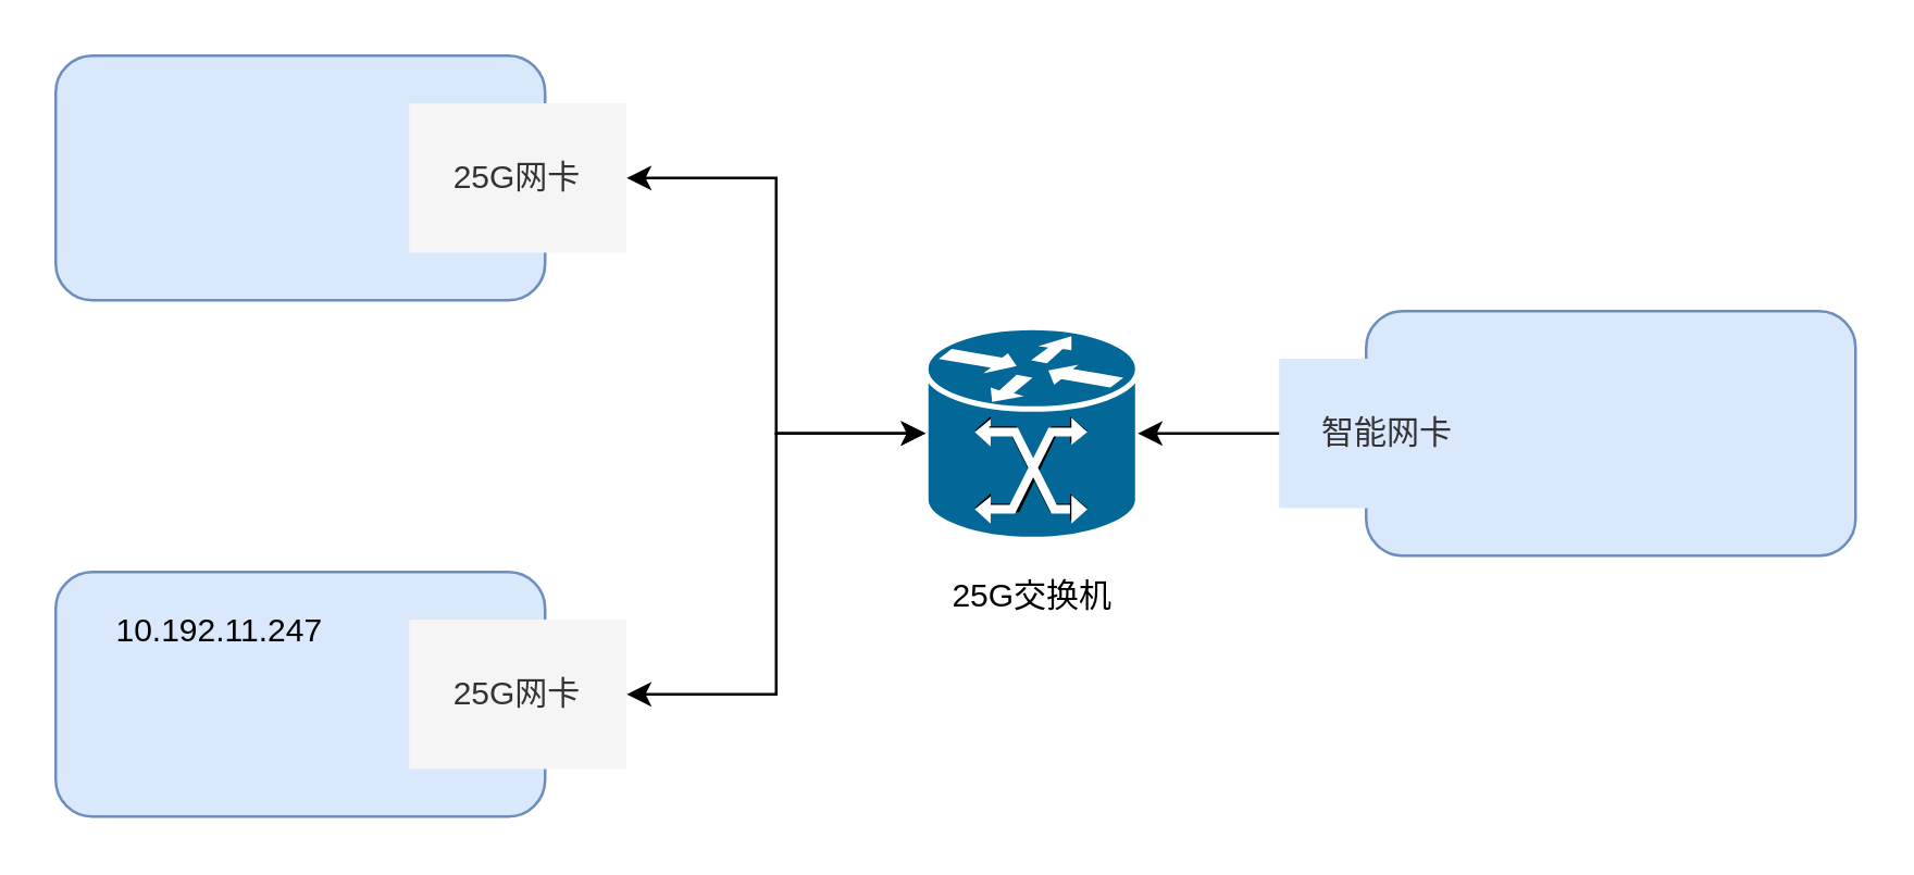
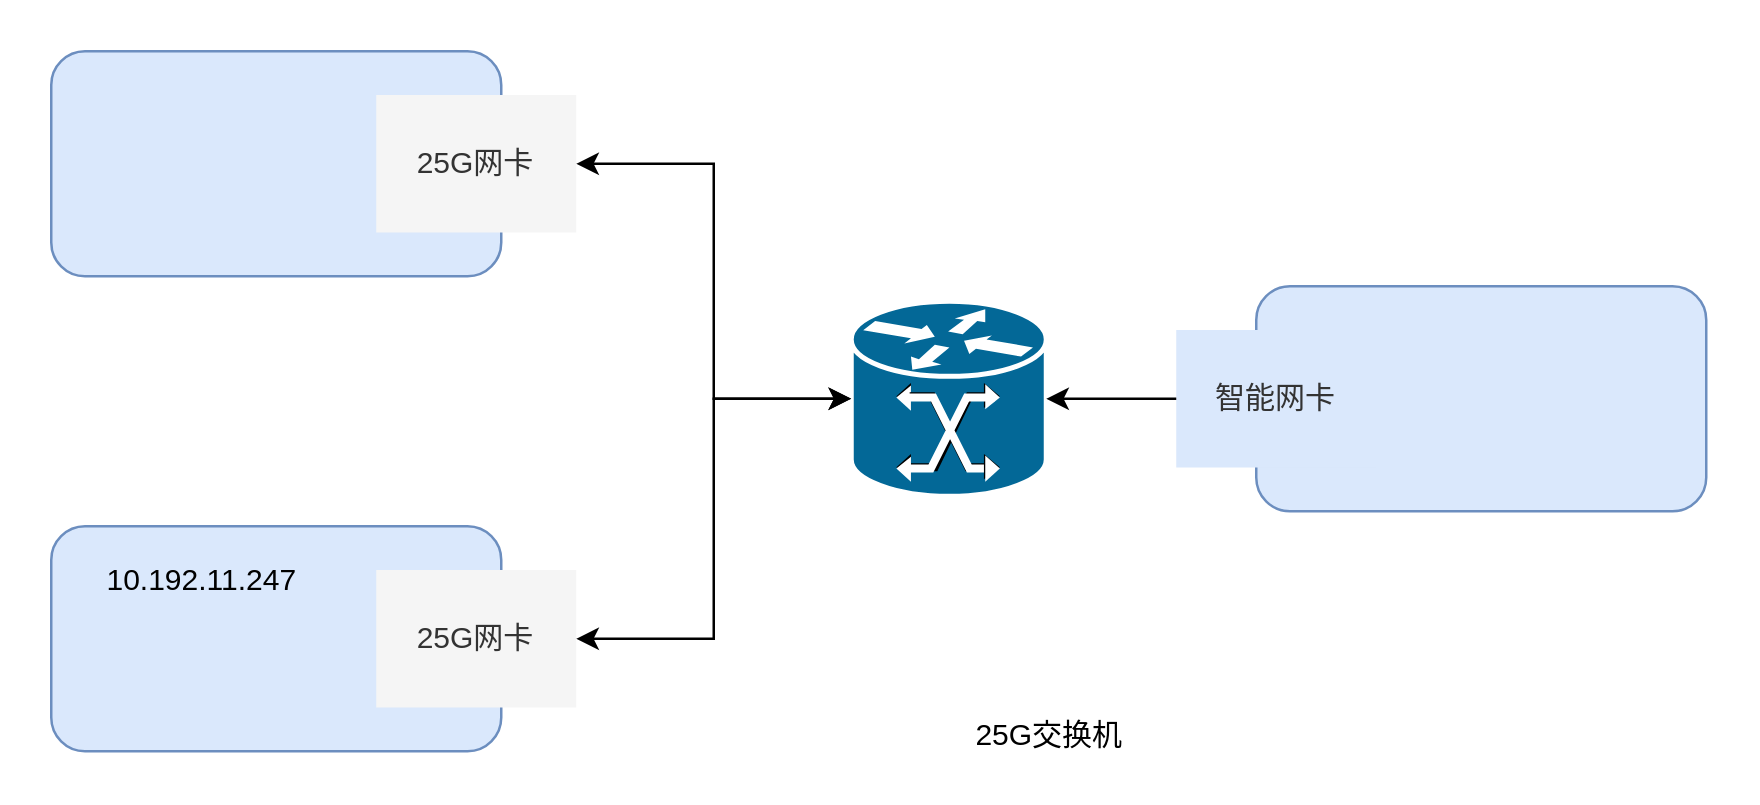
- <mxCell id="3" value="25G交换机" style="text;html=1;align=center;verticalAlign=middle;resizable=0;points=[];autosize=1;strokeColor=none;fillColor=none;" vertex="1" parent="1"><mxGeometry x="339" y="204" width="80" height="30" as="geometry" /></mxCell>
+ <mxCell id="3" value="25G交换机" style="text;html=1;align=center;verticalAlign=middle;resizable=0;points=[];autosize=1;strokeColor=none;fillColor=none;" vertex="1" parent="1"><mxGeometry x="379" y="279" width="80" height="30" as="geometry" /></mxCell>
